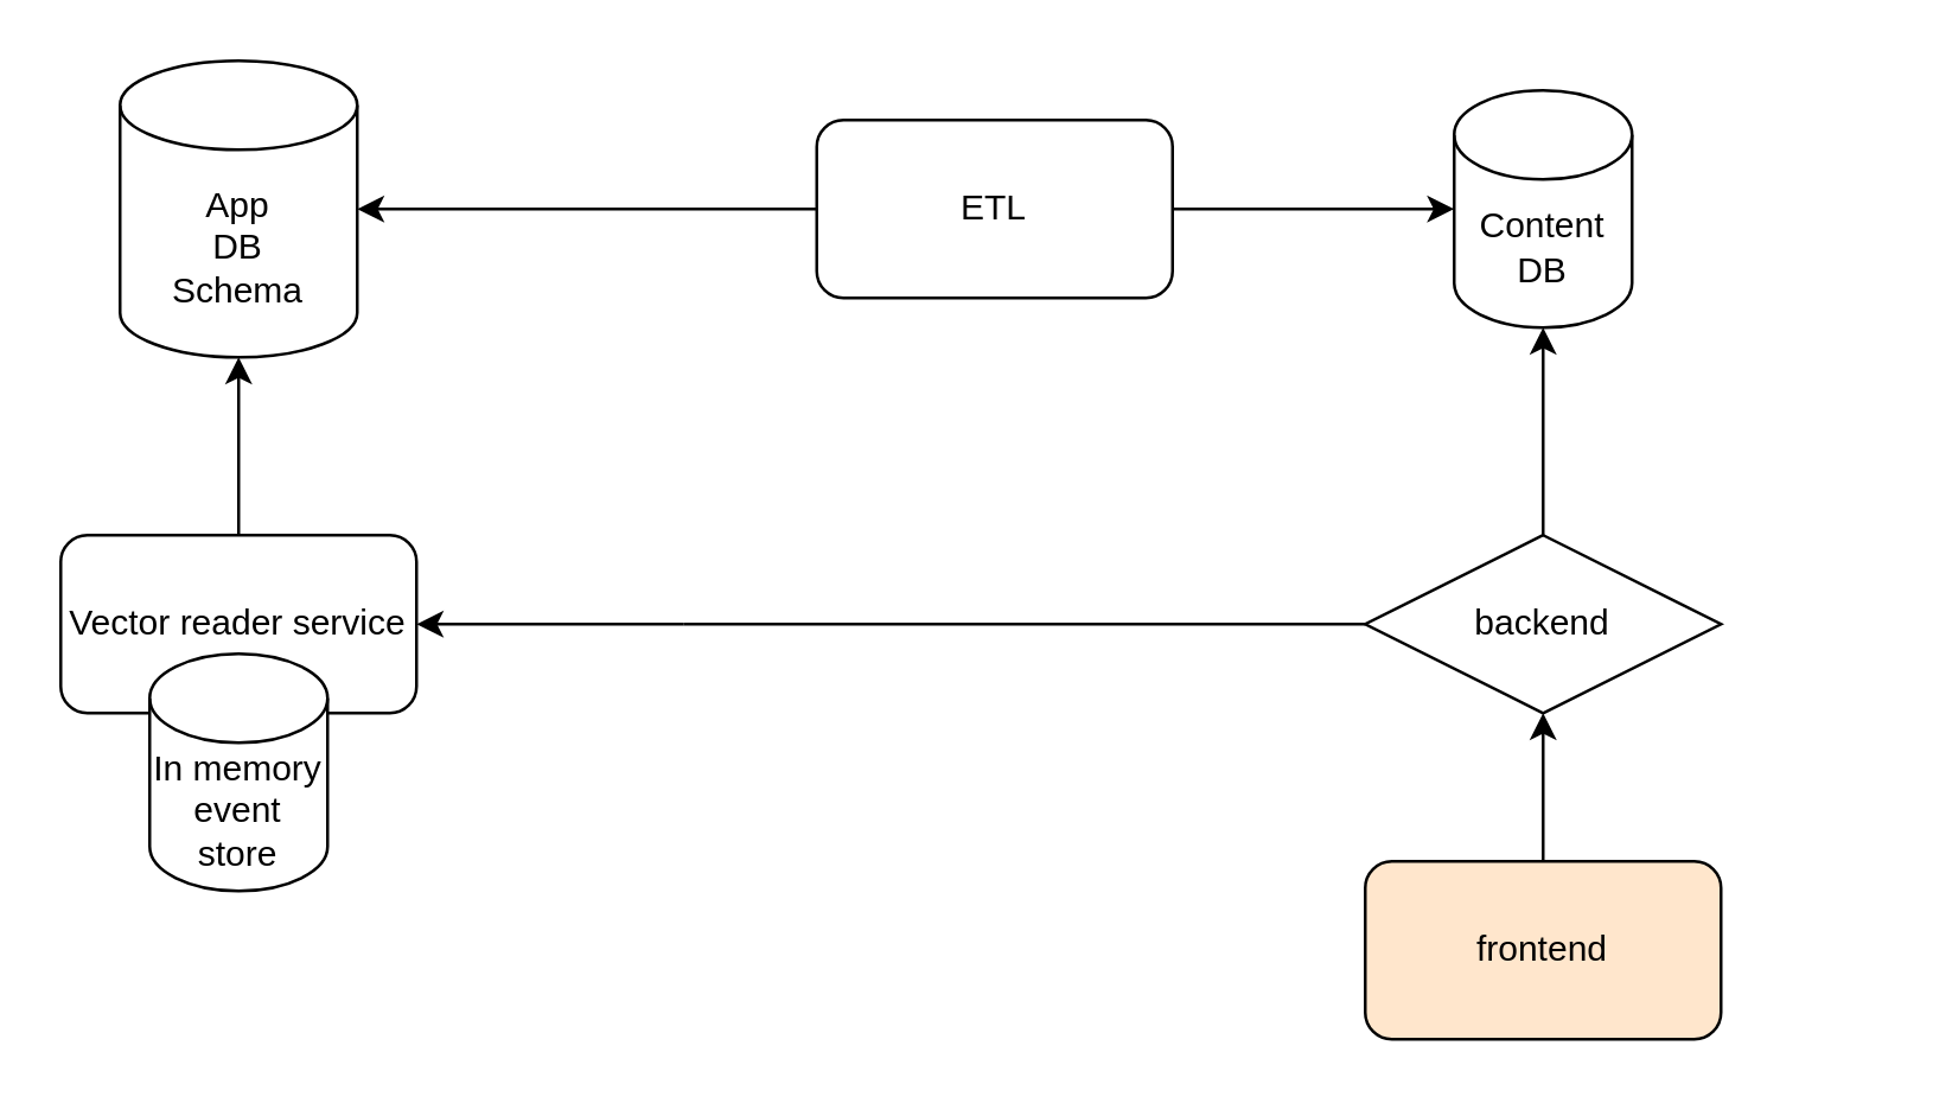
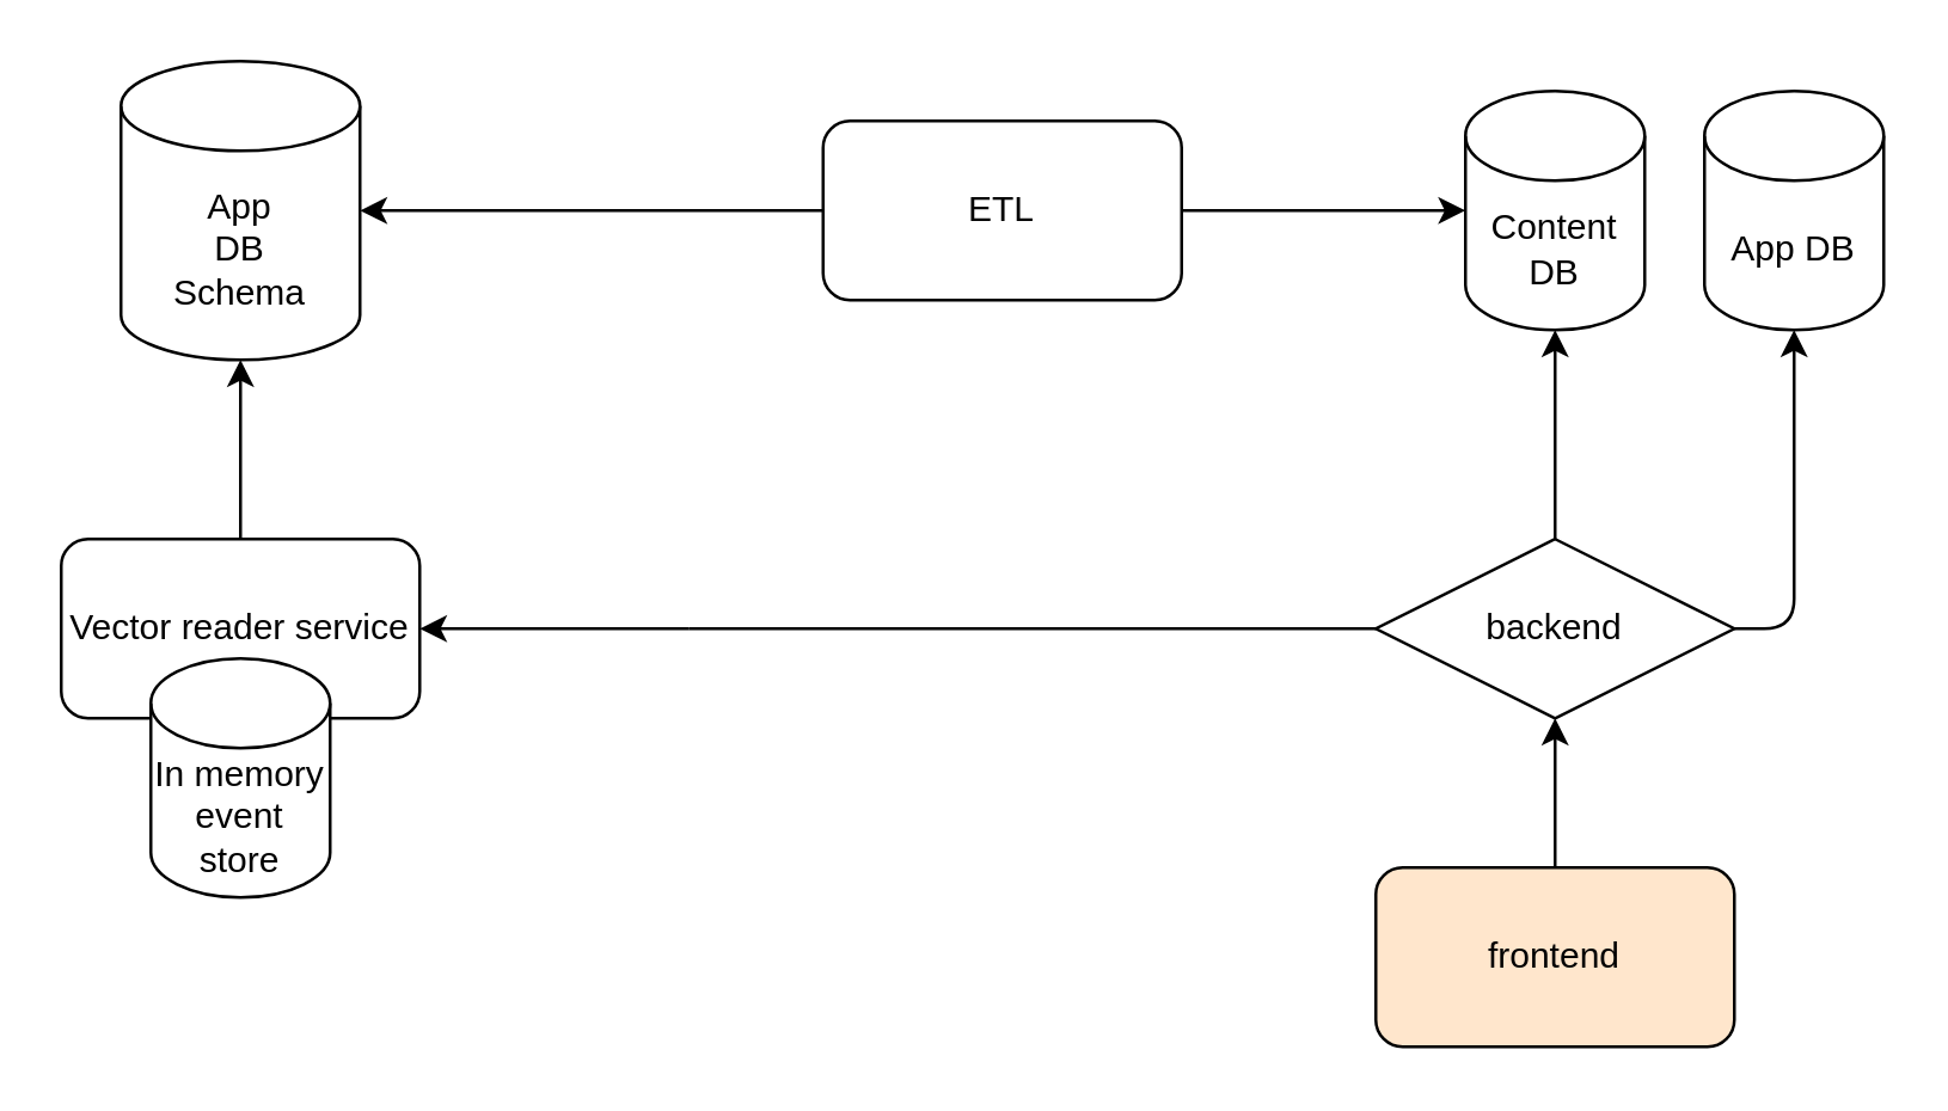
+ <mxCell id="21" value="App DB" style="shape=cylinder3;whiteSpace=wrap;html=1;boundedLbl=1;backgroundOutline=1;size=15;" vertex="1" parent="1"><mxGeometry x="570" y="30" width="60" height="80" as="geometry" /></mxCell>
+ <mxCell id="8" style="edgeStyle=none;html=1;entryX=0.5;entryY=1;entryDx=0;entryDy=0;entryPerimeter=0;" edge="1" parent="1" source="9" target="21"><mxGeometry relative="1" as="geometry"><Array as="points"><mxPoint x="600" y="210" /></Array></mxGeometry></mxCell>
